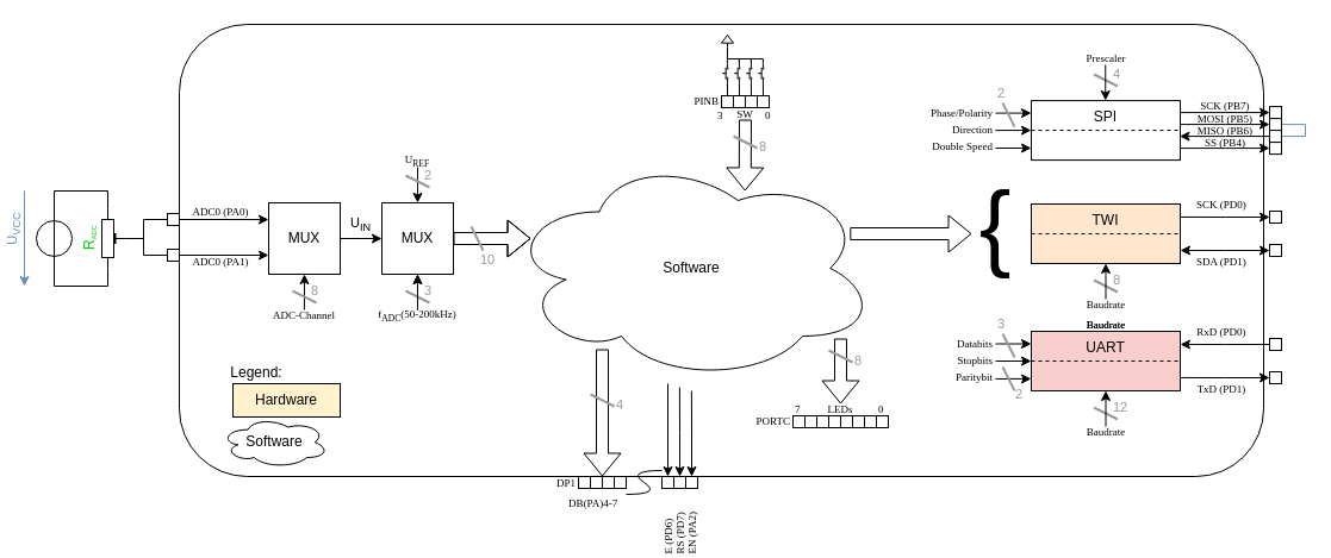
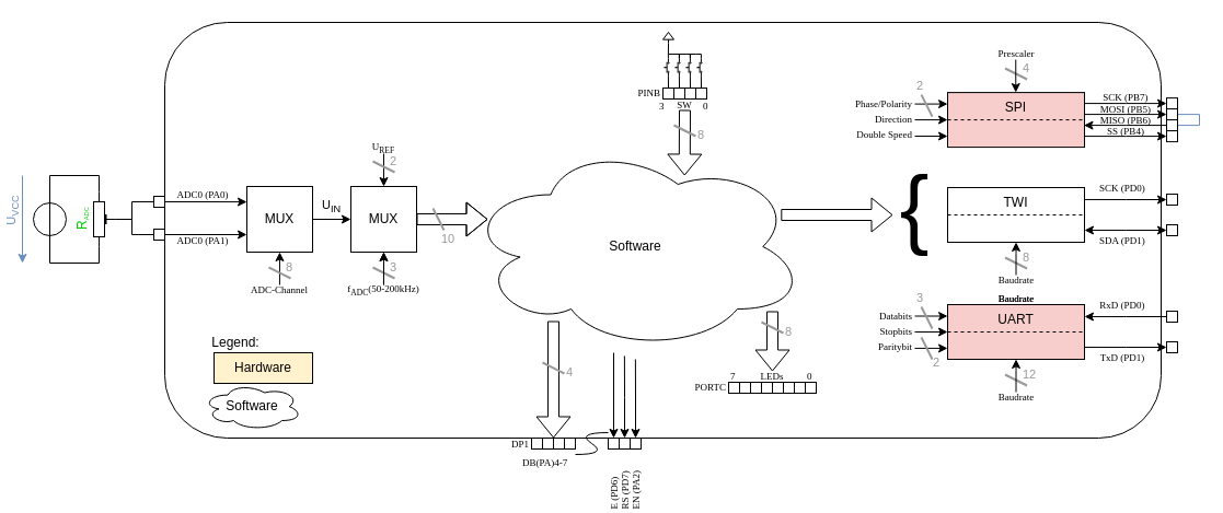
- <mxCell id="120" value="SPI" style="rounded=0;whiteSpace=wrap;html=1;verticalAlign=top;" parent="1" vertex="1"><mxGeometry x="865" y="84.09" width="125" height="50" as="geometry" /></mxCell>
+ <mxCell id="120" value="SPI" style="rounded=0;whiteSpace=wrap;html=1;verticalAlign=top;fillColor=#f8cecc;" parent="1" vertex="1"><mxGeometry x="865" y="84.09" width="125" height="50" as="geometry" /></mxCell>
- <mxCell id="108" value="TWI" style="rounded=0;whiteSpace=wrap;html=1;verticalAlign=top;fillColor=#ffe6cc;" parent="1" vertex="1"><mxGeometry x="865" y="171" width="125" height="50" as="geometry" /></mxCell>
+ <mxCell id="108" value="TWI" style="rounded=0;whiteSpace=wrap;html=1;verticalAlign=top;" parent="1" vertex="1"><mxGeometry x="865" y="171" width="125" height="50" as="geometry" /></mxCell>
